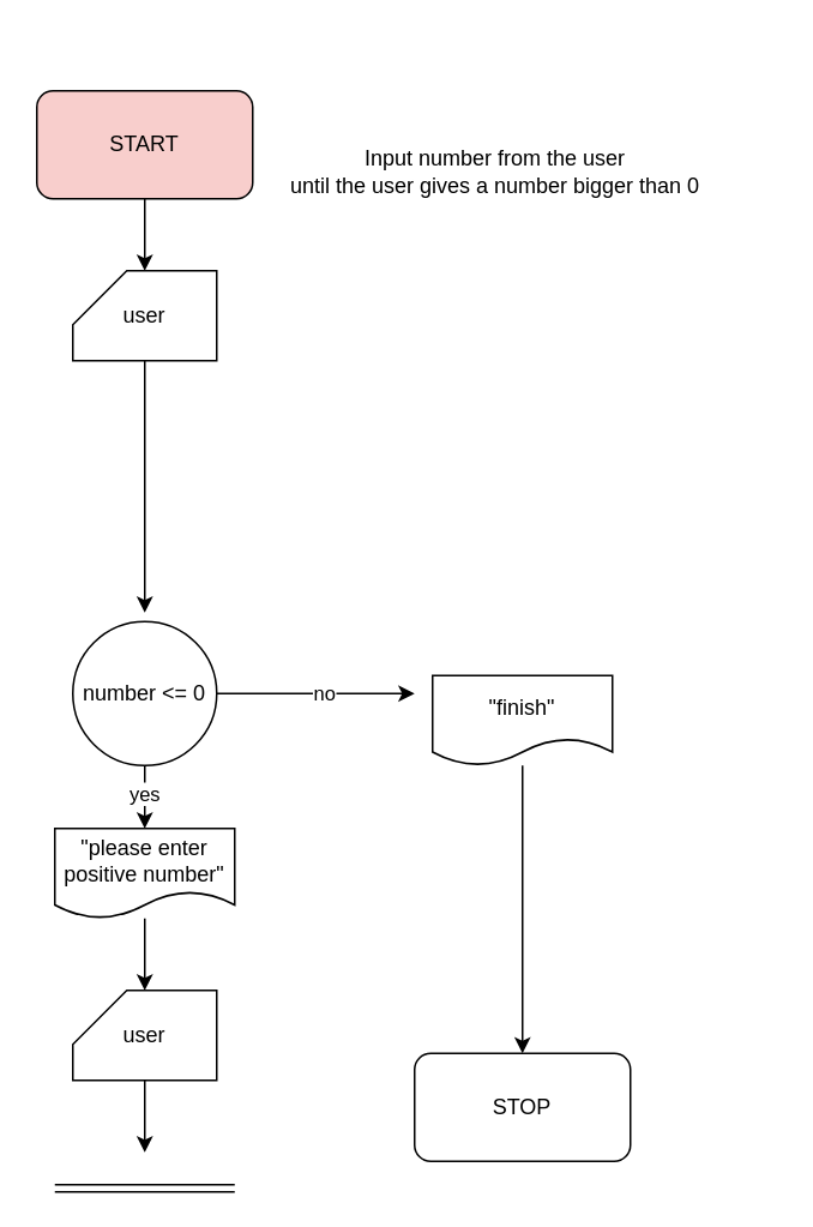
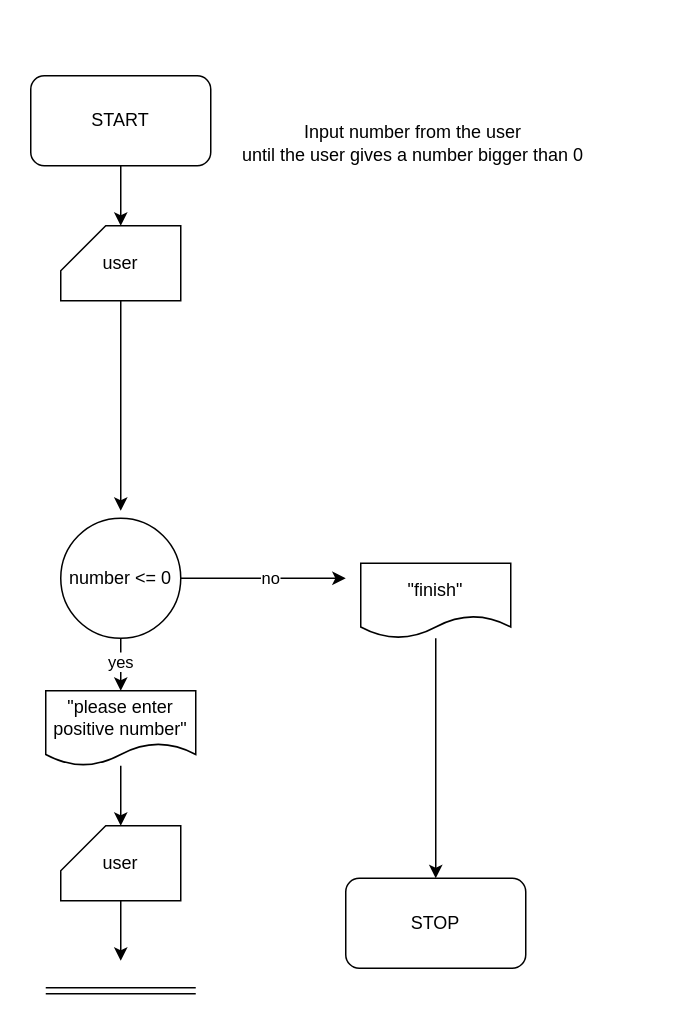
- <mxCell id="3" value="START" style="rounded=1;whiteSpace=wrap;html=1;fillColor=#f8cecc;" vertex="1" parent="1"><mxGeometry x="20" y="50" width="120" height="60" as="geometry" /></mxCell>
+ <mxCell id="3" value="START" style="rounded=1;whiteSpace=wrap;html=1;" vertex="1" parent="1"><mxGeometry x="20" y="50" width="120" height="60" as="geometry" /></mxCell>
